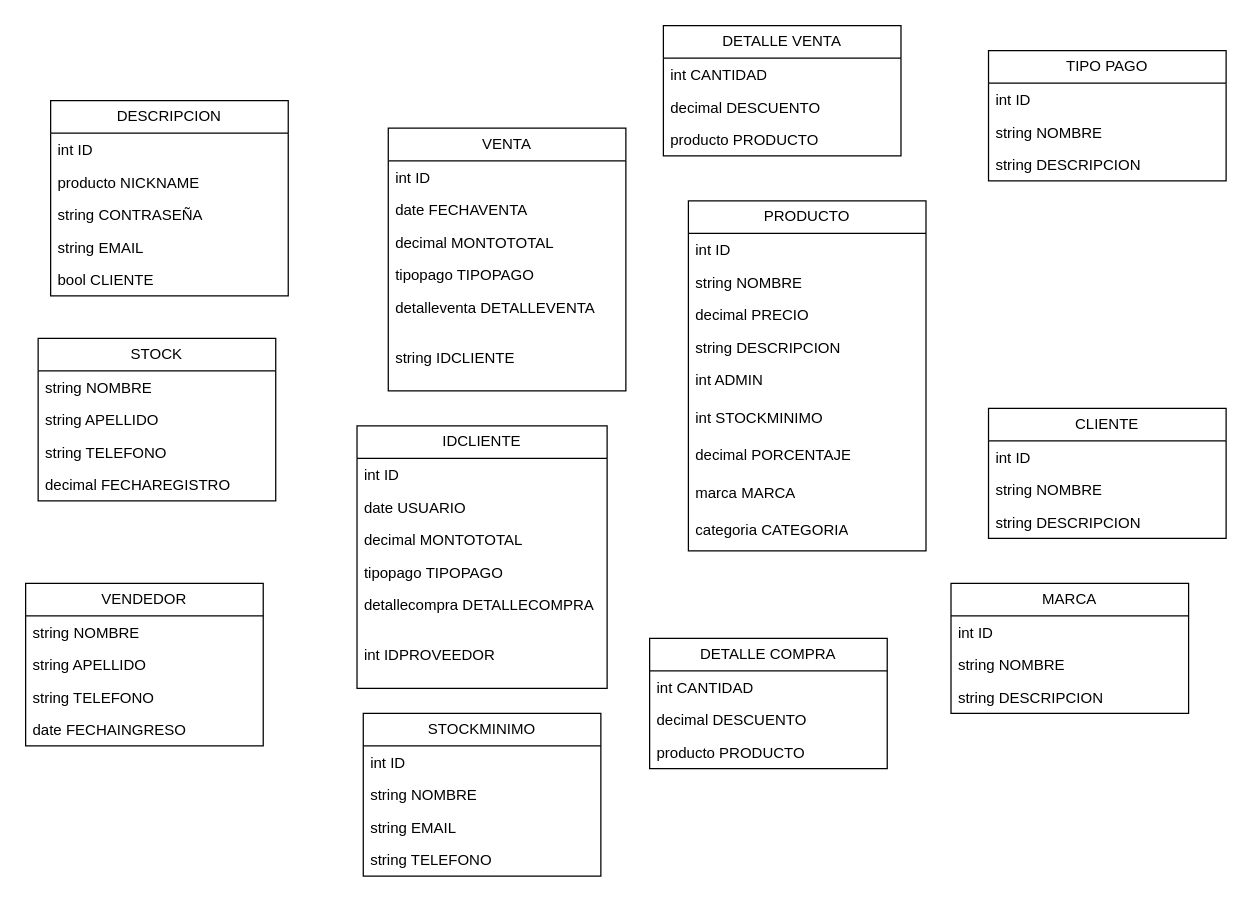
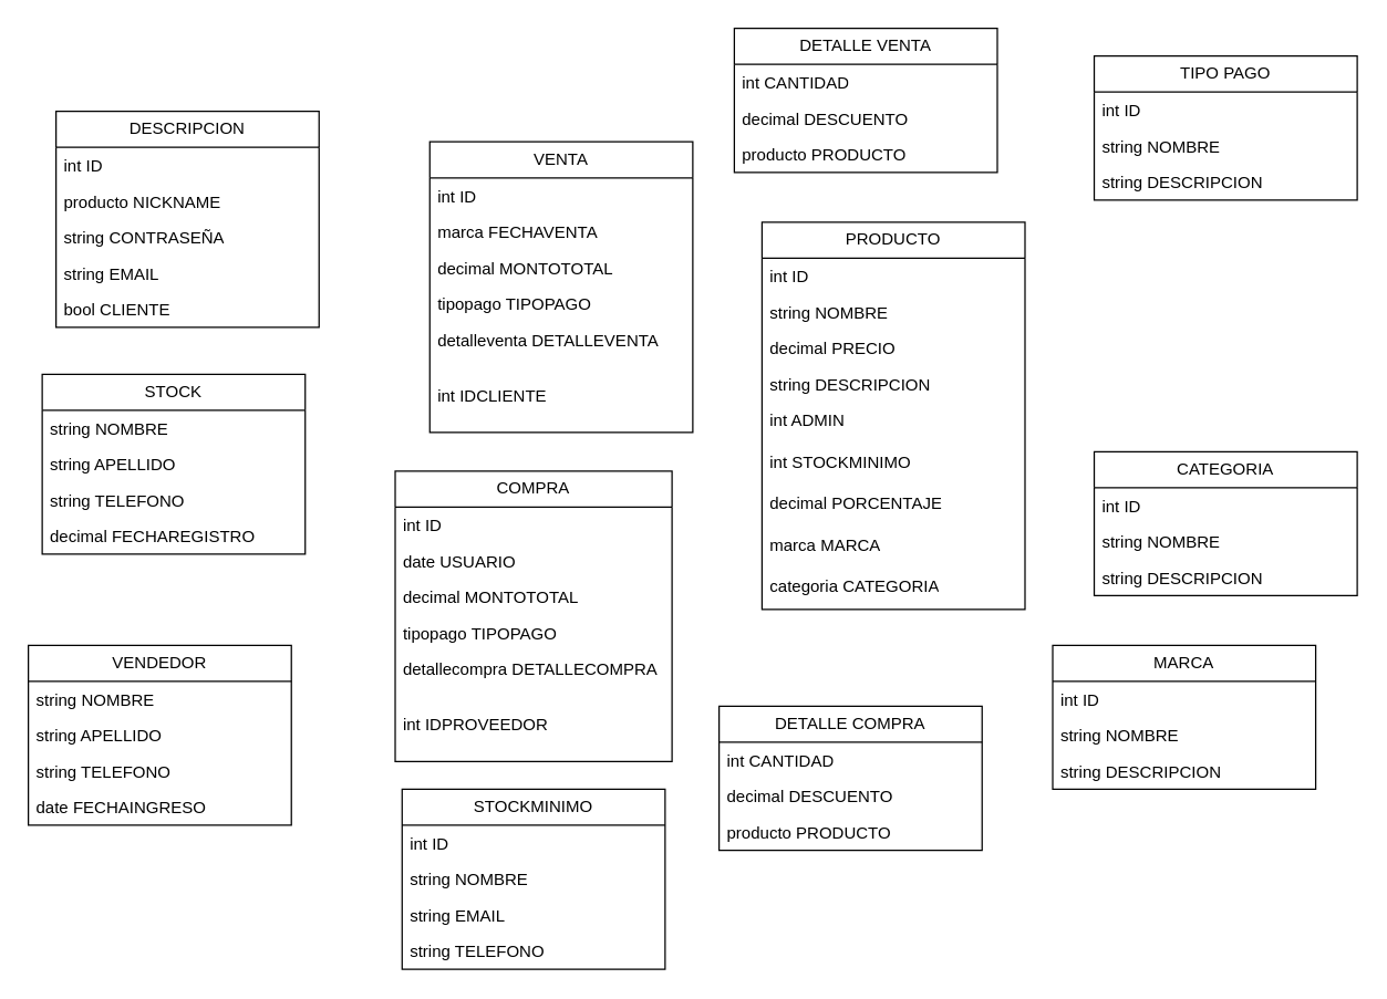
- <mxCell id="4" value="date FECHAVENTA" style="text;strokeColor=none;fillColor=none;align=left;verticalAlign=top;spacingLeft=4;spacingRight=4;overflow=hidden;rotatable=0;points=[[0,0.5],[1,0.5]];portConstraint=eastwest;whiteSpace=wrap;html=1;" parent="2" vertex="1"><mxGeometry y="52" width="190" height="26" as="geometry" /></mxCell>
+ <mxCell id="4" value="marca FECHAVENTA" style="text;strokeColor=none;fillColor=none;align=left;verticalAlign=top;spacingLeft=4;spacingRight=4;overflow=hidden;rotatable=0;points=[[0,0.5],[1,0.5]];portConstraint=eastwest;whiteSpace=wrap;html=1;" parent="2" vertex="1"><mxGeometry y="52" width="190" height="26" as="geometry" /></mxCell>
- <mxCell id="8" value="string IDCLIENTE" style="text;strokeColor=none;fillColor=none;align=left;verticalAlign=top;spacingLeft=4;spacingRight=4;overflow=hidden;rotatable=0;points=[[0,0.5],[1,0.5]];portConstraint=eastwest;whiteSpace=wrap;html=1;" parent="2" vertex="1"><mxGeometry y="170" width="190" height="40" as="geometry" /></mxCell>
+ <mxCell id="8" value="int IDCLIENTE" style="text;strokeColor=none;fillColor=none;align=left;verticalAlign=top;spacingLeft=4;spacingRight=4;overflow=hidden;rotatable=0;points=[[0,0.5],[1,0.5]];portConstraint=eastwest;whiteSpace=wrap;html=1;" parent="2" vertex="1"><mxGeometry y="170" width="190" height="40" as="geometry" /></mxCell>
- <mxCell id="27" value="CLIENTE" style="swimlane;fontStyle=0;childLayout=stackLayout;horizontal=1;startSize=26;fillColor=none;horizontalStack=0;resizeParent=1;resizeParentMax=0;resizeLast=0;collapsible=1;marginBottom=0;whiteSpace=wrap;html=1;" parent="1" vertex="1"><mxGeometry x="790" y="326" width="190" height="104" as="geometry" /></mxCell>
+ <mxCell id="27" value="CATEGORIA" style="swimlane;fontStyle=0;childLayout=stackLayout;horizontal=1;startSize=26;fillColor=none;horizontalStack=0;resizeParent=1;resizeParentMax=0;resizeLast=0;collapsible=1;marginBottom=0;whiteSpace=wrap;html=1;" parent="1" vertex="1"><mxGeometry x="790" y="326" width="190" height="104" as="geometry" /></mxCell>
- <mxCell id="46" value="IDCLIENTE" style="swimlane;fontStyle=0;childLayout=stackLayout;horizontal=1;startSize=26;fillColor=none;horizontalStack=0;resizeParent=1;resizeParentMax=0;resizeLast=0;collapsible=1;marginBottom=0;whiteSpace=wrap;html=1;" parent="1" vertex="1"><mxGeometry x="285" y="340" width="200" height="210" as="geometry" /></mxCell>
+ <mxCell id="46" value="COMPRA" style="swimlane;fontStyle=0;childLayout=stackLayout;horizontal=1;startSize=26;fillColor=none;horizontalStack=0;resizeParent=1;resizeParentMax=0;resizeLast=0;collapsible=1;marginBottom=0;whiteSpace=wrap;html=1;" parent="1" vertex="1"><mxGeometry x="285" y="340" width="200" height="210" as="geometry" /></mxCell>
